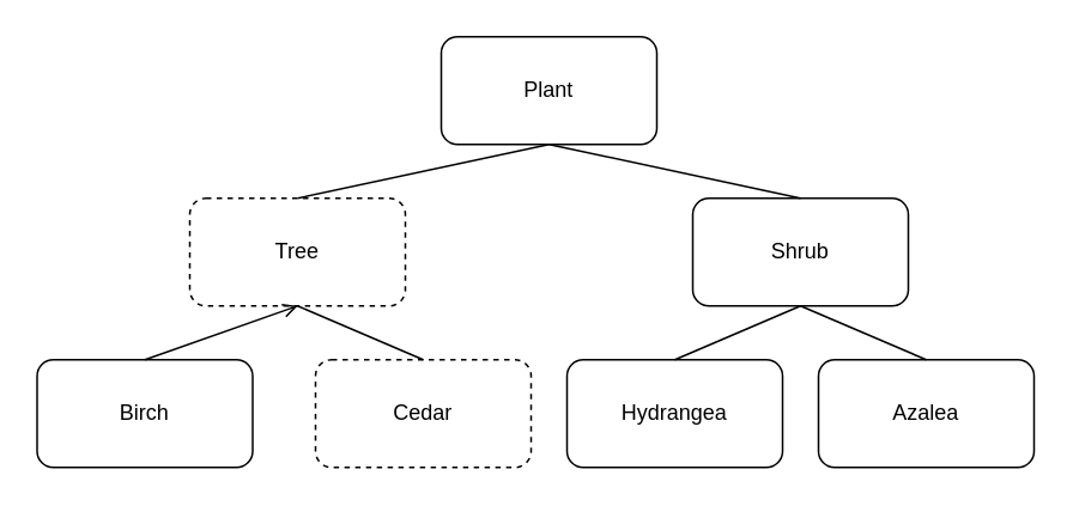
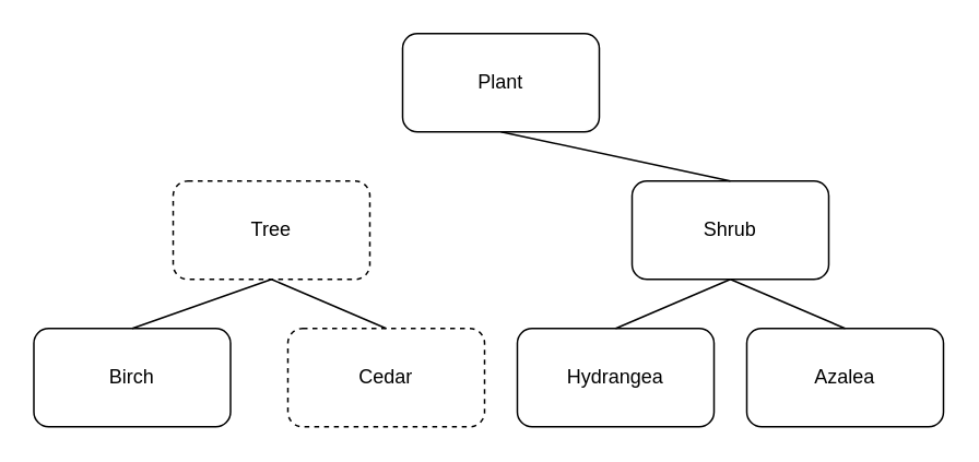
- <mxCell id="12" value="" style="endArrow=none;html=1;rounded=0;entryX=0.5;entryY=1;entryDx=0;entryDy=0;exitX=0.5;exitY=0;exitDx=0;exitDy=0;" edge="1" parent="1" source="3" target="2"><mxGeometry width="50" height="50" relative="1" as="geometry"><mxPoint x="455" y="120" as="sourcePoint" /><mxPoint x="315" y="90" as="targetPoint" /></mxGeometry></mxCell>
- <mxCell id="13" value="" style="endArrow=open;html=1;rounded=0;entryX=0.5;entryY=1;entryDx=0;entryDy=0;exitX=0.5;exitY=0;exitDx=0;exitDy=0;" edge="1" parent="1" source="4" target="3"><mxGeometry width="50" height="50" relative="1" as="geometry"><mxPoint x="175" y="120" as="sourcePoint" /><mxPoint x="315" y="90" as="targetPoint" /></mxGeometry></mxCell>
+ <mxCell id="13" value="" style="endArrow=none;html=1;rounded=0;entryX=0.5;entryY=1;entryDx=0;entryDy=0;exitX=0.5;exitY=0;exitDx=0;exitDy=0;" edge="1" parent="1" source="4" target="3"><mxGeometry width="50" height="50" relative="1" as="geometry"><mxPoint x="175" y="120" as="sourcePoint" /><mxPoint x="315" y="90" as="targetPoint" /></mxGeometry></mxCell>
